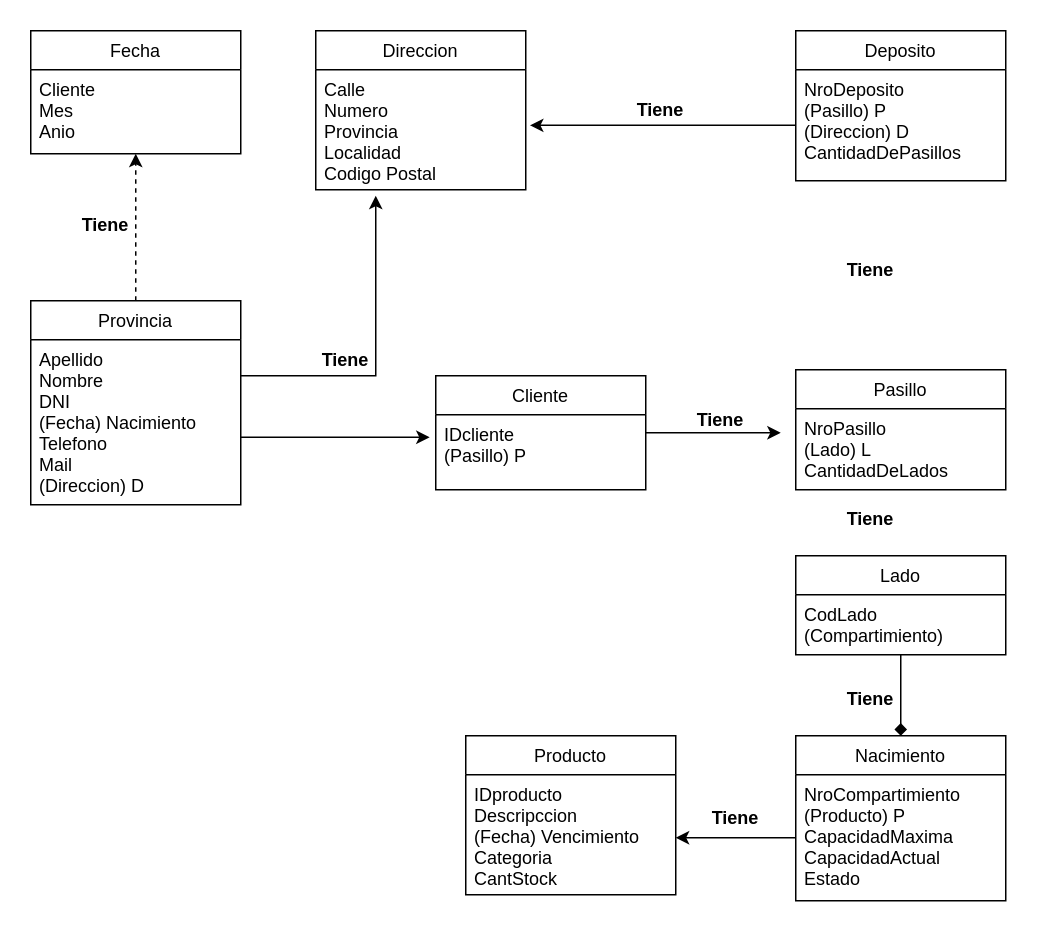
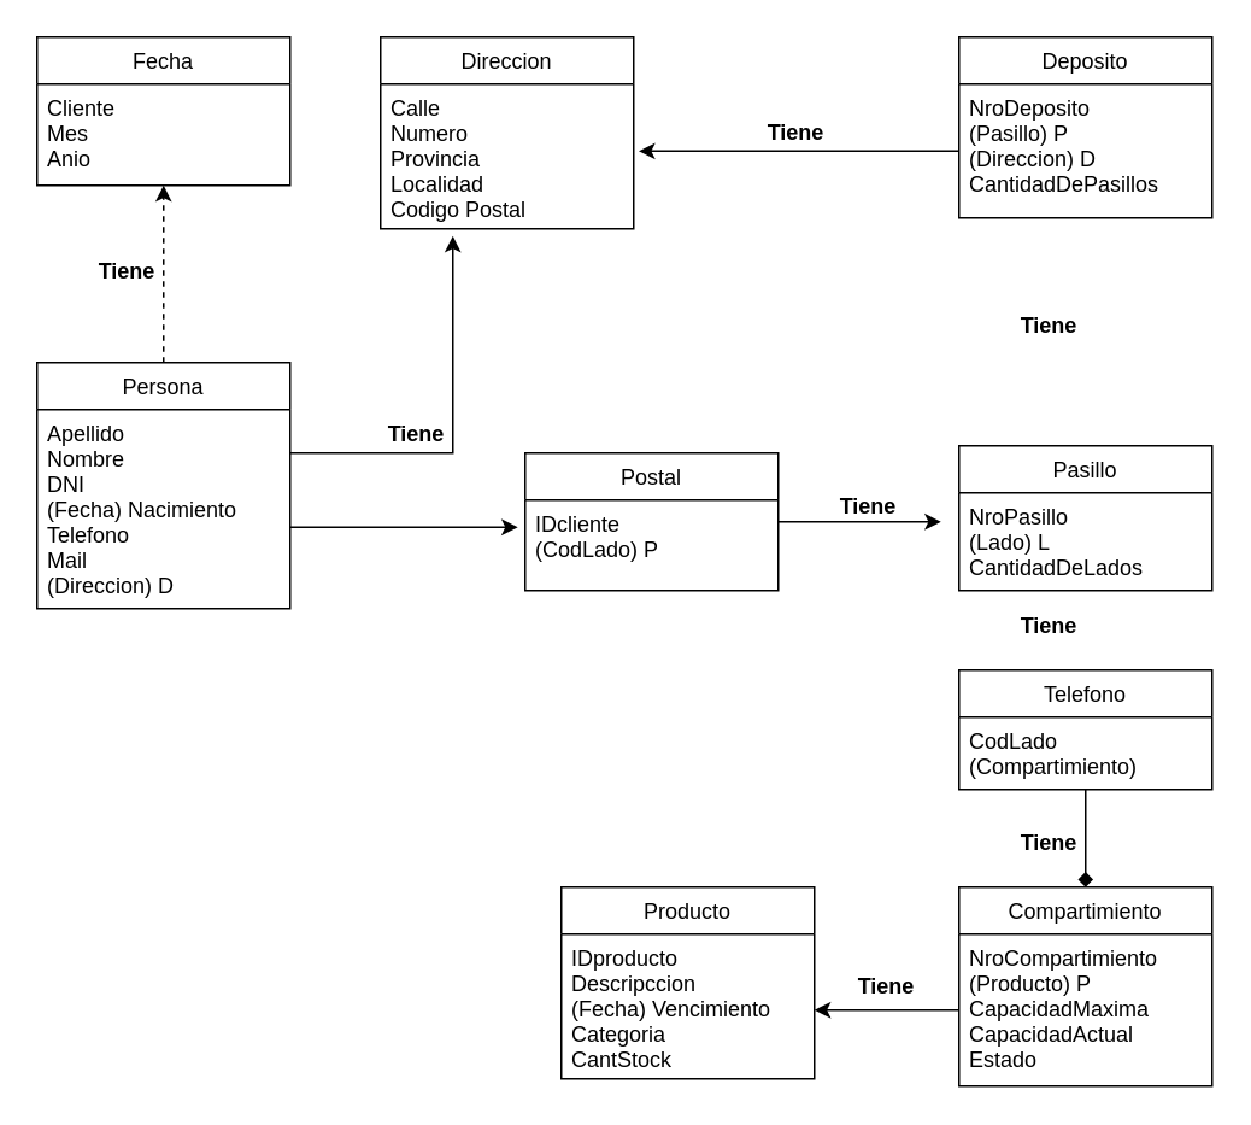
- <mxCell id="3" value="Provincia" style="swimlane;fontStyle=0;childLayout=stackLayout;horizontal=1;startSize=26;fillColor=none;horizontalStack=0;resizeParent=1;resizeParentMax=0;resizeLast=0;collapsible=1;marginBottom=0;glass=0;" vertex="1" parent="1"><mxGeometry x="20" y="200" width="140" height="136" as="geometry" /></mxCell>
+ <mxCell id="3" value="Persona" style="swimlane;fontStyle=0;childLayout=stackLayout;horizontal=1;startSize=26;fillColor=none;horizontalStack=0;resizeParent=1;resizeParentMax=0;resizeLast=0;collapsible=1;marginBottom=0;glass=0;" vertex="1" parent="1"><mxGeometry x="20" y="200" width="140" height="136" as="geometry" /></mxCell>
- <mxCell id="10" value="Cliente" style="swimlane;fontStyle=0;childLayout=stackLayout;horizontal=1;startSize=26;fillColor=none;horizontalStack=0;resizeParent=1;resizeParentMax=0;resizeLast=0;collapsible=1;marginBottom=0;glass=0;fontSize=12;" vertex="1" parent="1"><mxGeometry x="290" y="250" width="140" height="76" as="geometry" /></mxCell>
+ <mxCell id="10" value="Postal" style="swimlane;fontStyle=0;childLayout=stackLayout;horizontal=1;startSize=26;fillColor=none;horizontalStack=0;resizeParent=1;resizeParentMax=0;resizeLast=0;collapsible=1;marginBottom=0;glass=0;fontSize=12;" vertex="1" parent="1"><mxGeometry x="290" y="250" width="140" height="76" as="geometry" /></mxCell>
- <mxCell id="11" value="IDcliente&#10;(Pasillo) P&#10;" style="text;strokeColor=none;fillColor=none;align=left;verticalAlign=top;spacingLeft=4;spacingRight=4;overflow=hidden;rotatable=0;points=[[0,0.5],[1,0.5]];portConstraint=eastwest;" vertex="1" parent="10"><mxGeometry y="26" width="140" height="50" as="geometry" /></mxCell>
+ <mxCell id="11" value="IDcliente&#10;(CodLado) P&#10;" style="text;strokeColor=none;fillColor=none;align=left;verticalAlign=top;spacingLeft=4;spacingRight=4;overflow=hidden;rotatable=0;points=[[0,0.5],[1,0.5]];portConstraint=eastwest;" vertex="1" parent="10"><mxGeometry y="26" width="140" height="50" as="geometry" /></mxCell>
- <mxCell id="15" value="Lado" style="swimlane;fontStyle=0;childLayout=stackLayout;horizontal=1;startSize=26;fillColor=none;horizontalStack=0;resizeParent=1;resizeParentMax=0;resizeLast=0;collapsible=1;marginBottom=0;glass=0;fontSize=12;" vertex="1" parent="1"><mxGeometry x="530" y="370" width="140" height="66" as="geometry" /></mxCell>
+ <mxCell id="15" value="Telefono" style="swimlane;fontStyle=0;childLayout=stackLayout;horizontal=1;startSize=26;fillColor=none;horizontalStack=0;resizeParent=1;resizeParentMax=0;resizeLast=0;collapsible=1;marginBottom=0;glass=0;fontSize=12;" vertex="1" parent="1"><mxGeometry x="530" y="370" width="140" height="66" as="geometry" /></mxCell>
- <mxCell id="17" value="Nacimiento" style="swimlane;fontStyle=0;childLayout=stackLayout;horizontal=1;startSize=26;fillColor=none;horizontalStack=0;resizeParent=1;resizeParentMax=0;resizeLast=0;collapsible=1;marginBottom=0;glass=0;fontSize=12;" vertex="1" parent="1"><mxGeometry x="530" y="490" width="140" height="110" as="geometry" /></mxCell>
+ <mxCell id="17" value="Compartimiento" style="swimlane;fontStyle=0;childLayout=stackLayout;horizontal=1;startSize=26;fillColor=none;horizontalStack=0;resizeParent=1;resizeParentMax=0;resizeLast=0;collapsible=1;marginBottom=0;glass=0;fontSize=12;" vertex="1" parent="1"><mxGeometry x="530" y="490" width="140" height="110" as="geometry" /></mxCell>
